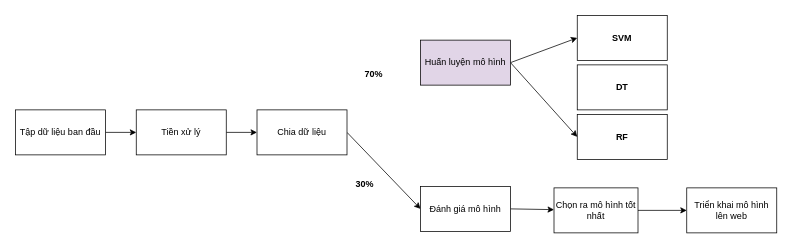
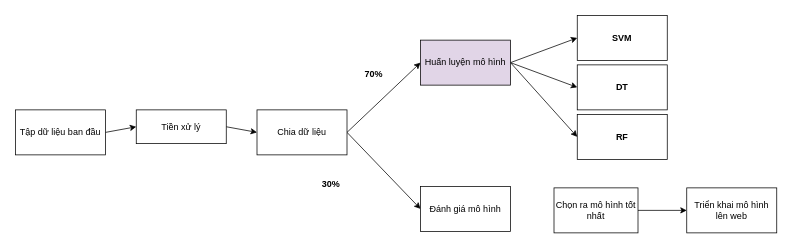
+ <mxCell id="13" style="edgeStyle=none;html=1;exitX=1;exitY=0.5;exitDx=0;exitDy=0;entryX=0;entryY=0.5;entryDx=0;entryDy=0;" edge="1" parent="1" source="15" target="4"><mxGeometry relative="1" as="geometry" /></mxCell>
+ <mxCell id="9" style="edgeStyle=none;html=1;exitX=1;exitY=0.5;exitDx=0;exitDy=0;entryX=0;entryY=0.5;entryDx=0;entryDy=0;" edge="1" parent="1" source="11" target="15"><mxGeometry relative="1" as="geometry" /></mxCell>
- <mxCell id="8" value="Tiền xử lý" style="rounded=0;whiteSpace=wrap;html=1;" vertex="1" parent="1"><mxGeometry x="181" y="146" width="120" height="60" as="geometry" /></mxCell>
+ <mxCell id="8" value="Tiền xử lý" style="rounded=0;whiteSpace=wrap;html=1;" vertex="1" parent="1"><mxGeometry x="181" y="146" width="120" height="45" as="geometry" /></mxCell>
- <mxCell id="22" value="&lt;b&gt;30%&lt;/b&gt;" style="text;html=1;strokeColor=none;fillColor=none;align=center;verticalAlign=middle;whiteSpace=wrap;rounded=0;" vertex="1" parent="1"><mxGeometry x="456" y="230" width="60" height="30" as="geometry" /></mxCell>
+ <mxCell id="22" value="&lt;b&gt;30%&lt;/b&gt;" style="text;html=1;strokeColor=none;fillColor=none;align=center;verticalAlign=middle;whiteSpace=wrap;rounded=0;" vertex="1" parent="1"><mxGeometry x="411" y="230" width="60" height="30" as="geometry" /></mxCell>
- <mxCell id="16" style="edgeStyle=none;html=1;exitX=1;exitY=0.5;exitDx=0;exitDy=0;" edge="1" parent="1" source="17" target="19"><mxGeometry relative="1" as="geometry" /></mxCell>
